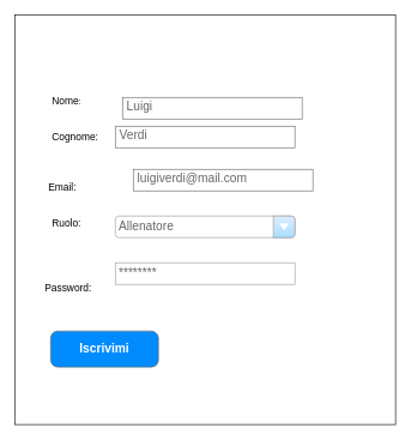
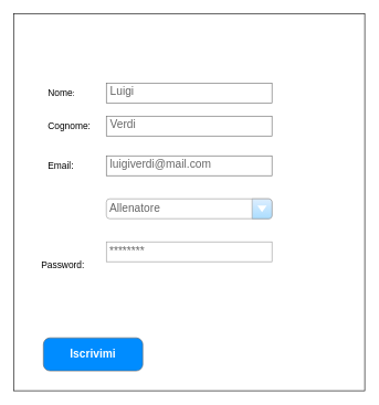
- <mxCell id="10" value="Luigi" style="strokeWidth=1;shadow=0;dashed=0;align=center;html=1;shape=mxgraph.mockup.text.textBox;fontColor=#666666;align=left;fontSize=17;spacingLeft=4;spacingTop=-3;strokeColor=#666666;mainText=" parent="1" vertex="1"><mxGeometry x="170" y="135" width="250" height="30" as="geometry" /></mxCell>
+ <mxCell id="10" value="Luigi" style="strokeWidth=1;shadow=0;dashed=0;align=center;html=1;shape=mxgraph.mockup.text.textBox;fontColor=#666666;align=left;fontSize=17;spacingLeft=4;spacingTop=-3;strokeColor=#666666;mainText=" parent="1" vertex="1"><mxGeometry x="160" y="125" width="250" height="30" as="geometry" /></mxCell>
- <mxCell id="12" value="luigiverdi@mail.com" style="strokeWidth=1;shadow=0;dashed=0;align=center;html=1;shape=mxgraph.mockup.text.textBox;fontColor=#666666;align=left;fontSize=17;spacingLeft=4;spacingTop=-3;strokeColor=#666666;mainText=" parent="1" vertex="1"><mxGeometry x="185" y="235" width="250" height="30" as="geometry" /></mxCell>
+ <mxCell id="12" value="luigiverdi@mail.com" style="strokeWidth=1;shadow=0;dashed=0;align=center;html=1;shape=mxgraph.mockup.text.textBox;fontColor=#666666;align=left;fontSize=17;spacingLeft=4;spacingTop=-3;strokeColor=#666666;mainText=" parent="1" vertex="1"><mxGeometry x="160" y="235" width="250" height="30" as="geometry" /></mxCell>
- <mxCell id="5" value="&lt;font style=&quot;font-size: 14px&quot;&gt;Email:&lt;/font&gt;" style="text;html=1;strokeColor=none;fillColor=none;align=left;verticalAlign=middle;whiteSpace=wrap;rounded=0;" parent="1" vertex="1"><mxGeometry x="65" y="240" width="80" height="40" as="geometry" /></mxCell>
+ <mxCell id="5" value="&lt;font style=&quot;font-size: 14px&quot;&gt;Email:&lt;/font&gt;" style="text;html=1;strokeColor=none;fillColor=none;align=left;verticalAlign=middle;whiteSpace=wrap;rounded=0;" parent="1" vertex="1"><mxGeometry x="70" y="230" width="80" height="40" as="geometry" /></mxCell>
- <mxCell id="11" value="&lt;font style=&quot;font-size: 14px&quot;&gt;Ruolo:&lt;/font&gt;" style="text;html=1;strokeColor=none;fillColor=none;align=left;verticalAlign=middle;whiteSpace=wrap;rounded=0;" parent="1" vertex="1"><mxGeometry x="70" y="290" width="80" height="40" as="geometry" /></mxCell>
- <mxCell id="13" value="Iscrivimi" style="strokeWidth=1;shadow=0;dashed=0;align=center;html=1;shape=mxgraph.mockup.buttons.button;strokeColor=#666666;fontColor=#ffffff;mainText=;buttonStyle=round;fontSize=17;fontStyle=1;fillColor=#008cff;whiteSpace=wrap;" parent="1" vertex="1"><mxGeometry x="70" y="460" width="150" height="50" as="geometry" /></mxCell>
+ <mxCell id="13" value="Iscrivimi" style="strokeWidth=1;shadow=0;dashed=0;align=center;html=1;shape=mxgraph.mockup.buttons.button;strokeColor=#666666;fontColor=#ffffff;mainText=;buttonStyle=round;fontSize=17;fontStyle=1;fillColor=#008cff;whiteSpace=wrap;" parent="1" vertex="1"><mxGeometry x="65" y="510" width="150" height="50" as="geometry" /></mxCell>
